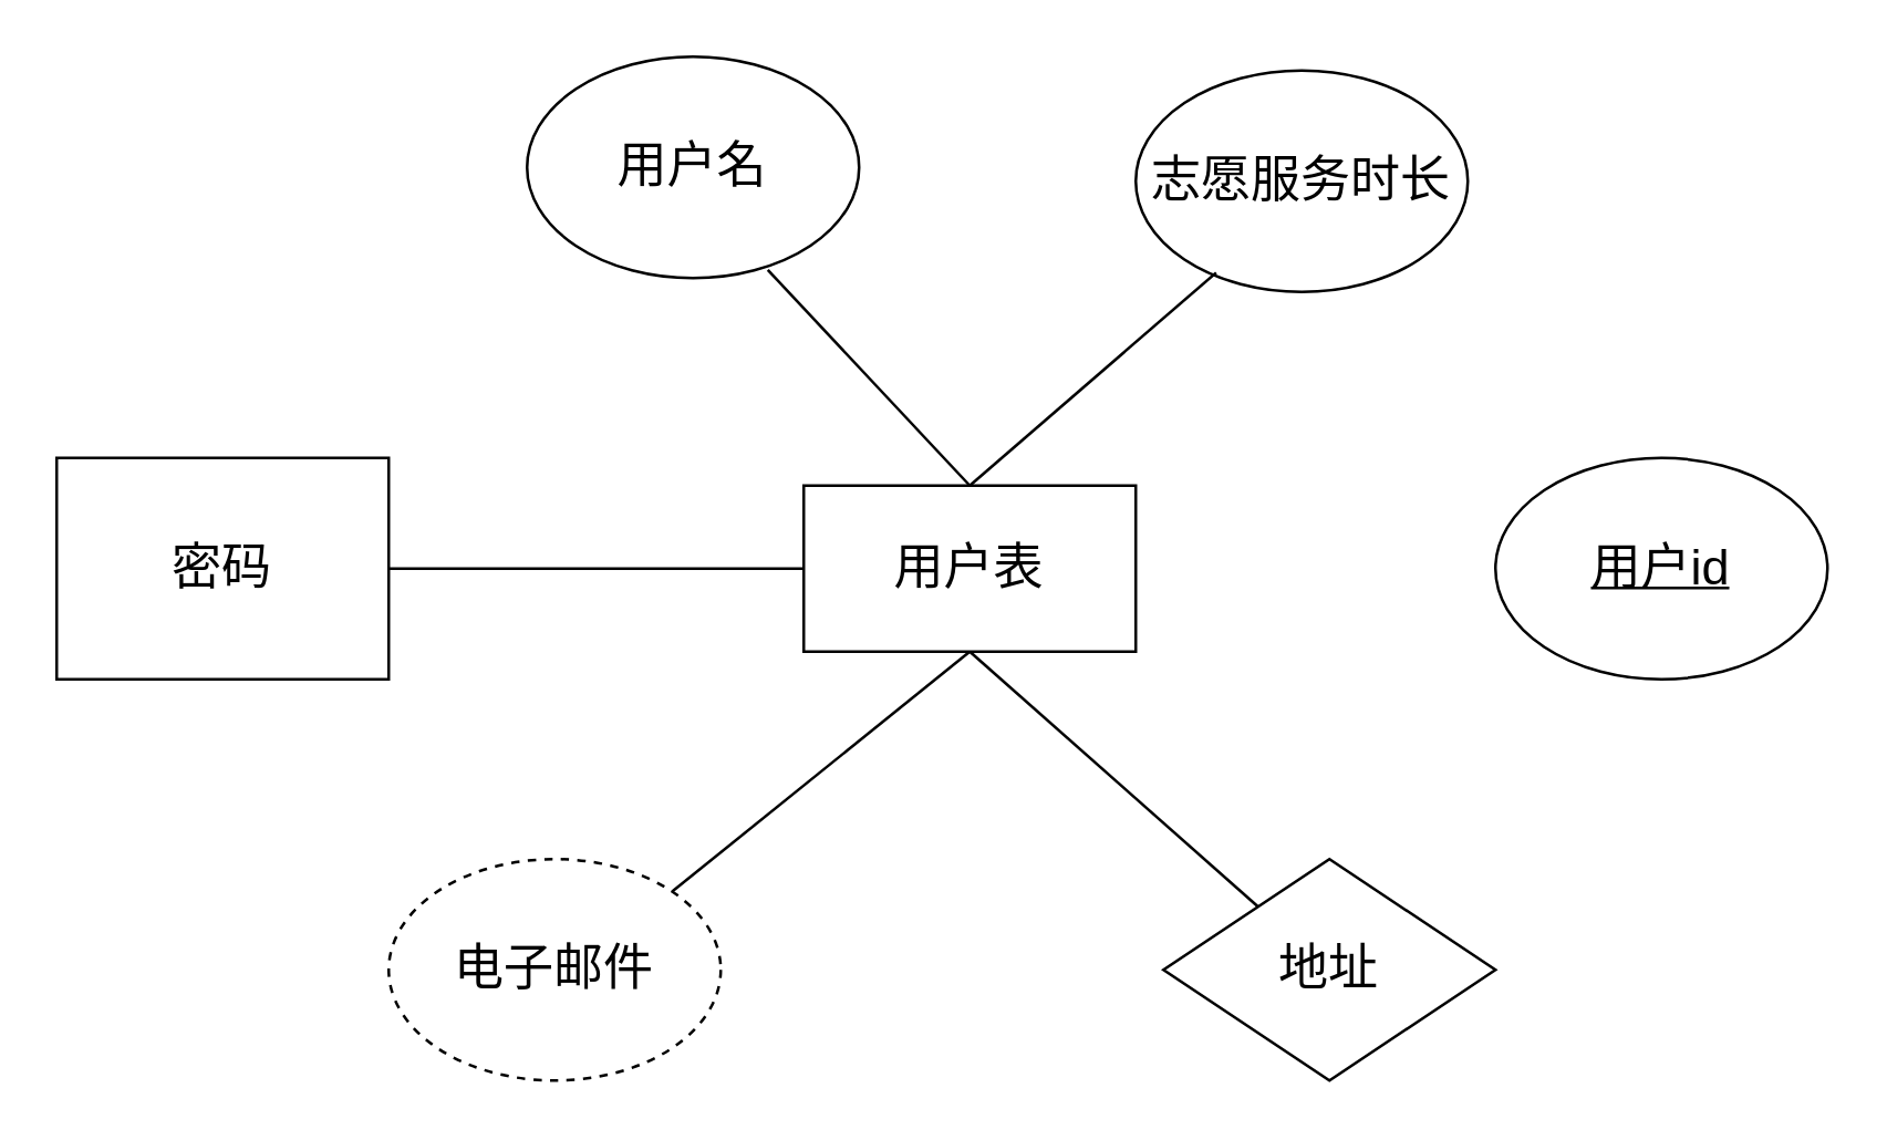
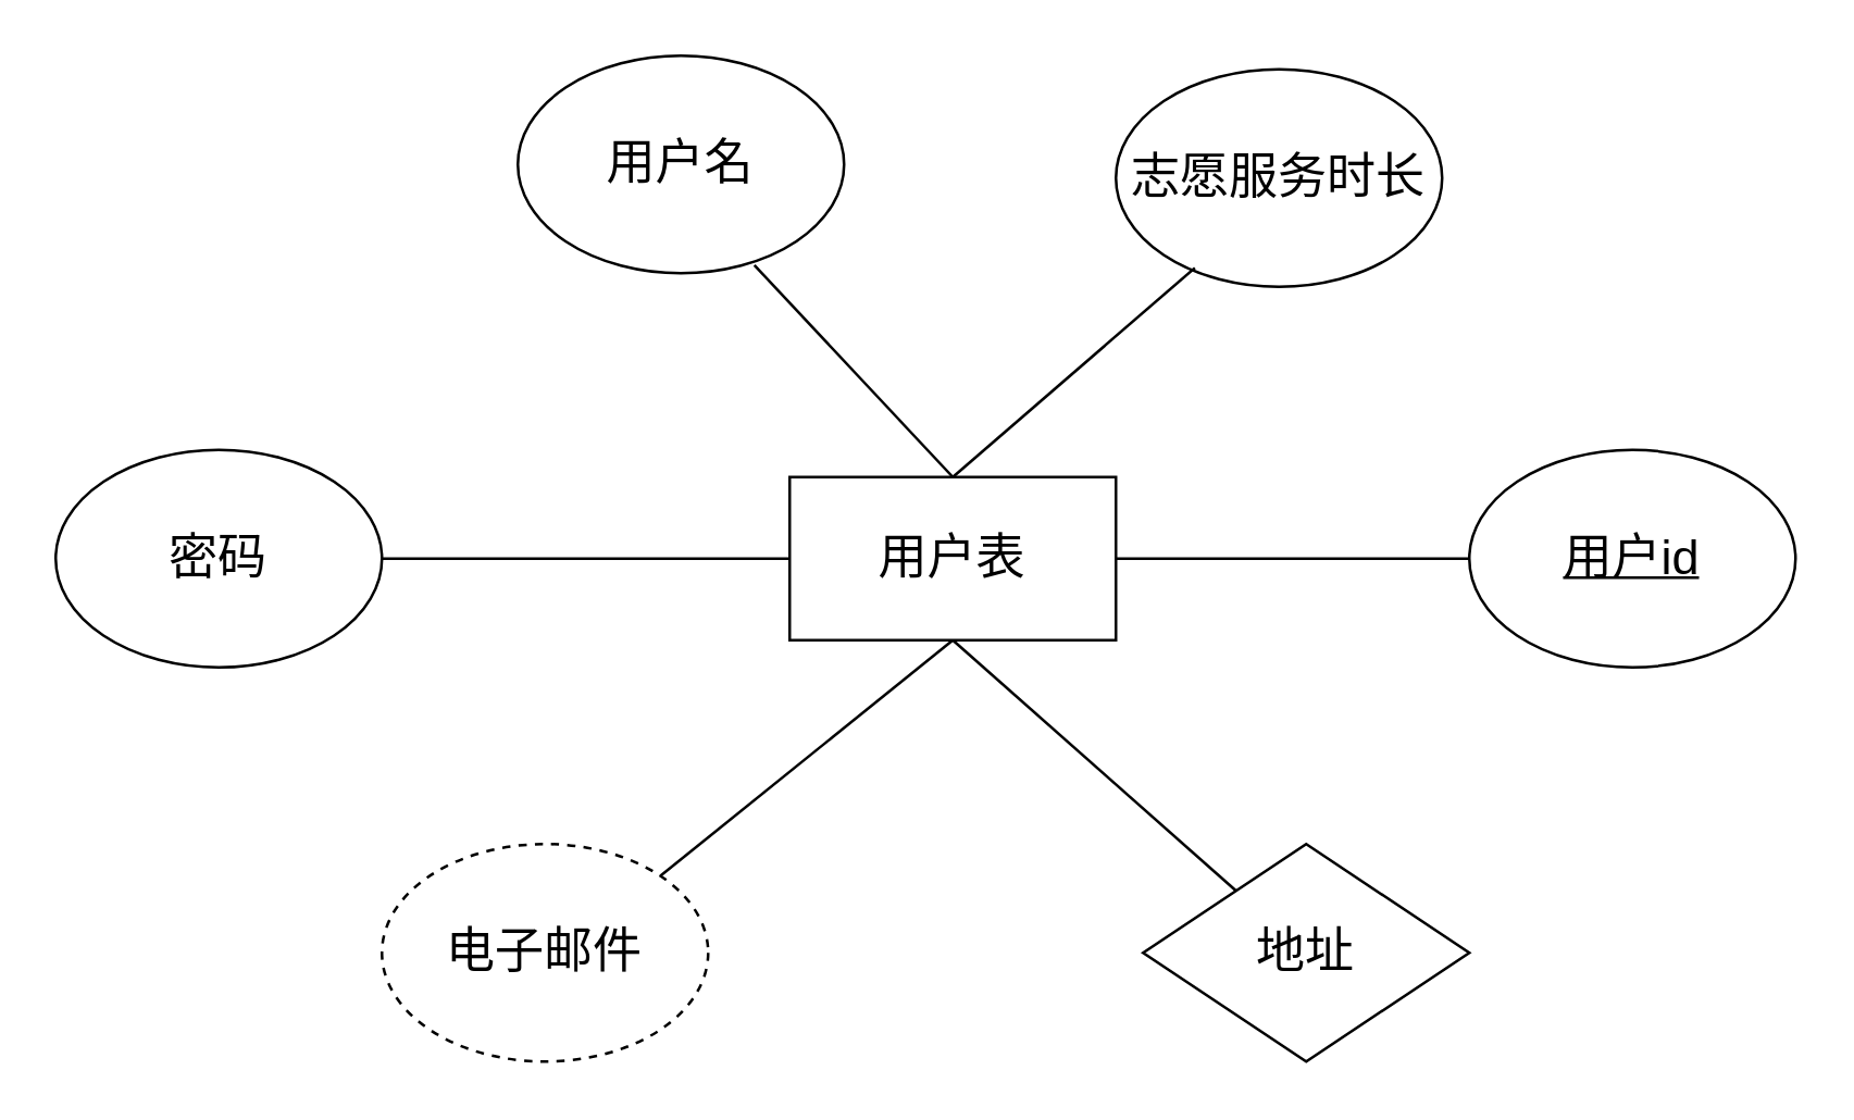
- <mxCell id="10" value="密码" style="whiteSpace=wrap;html=1;fontSize=18;rounded=0;" vertex="1" parent="1"><mxGeometry x="20" y="165" width="120" height="80" as="geometry" /></mxCell>
+ <mxCell id="10" value="密码" style="ellipse;whiteSpace=wrap;html=1;fontSize=18;" vertex="1" parent="1"><mxGeometry x="20" y="165" width="120" height="80" as="geometry" /></mxCell>
+ <mxCell id="2" style="edgeStyle=orthogonalEdgeStyle;rounded=0;orthogonalLoop=1;jettySize=auto;html=1;exitX=1;exitY=0.5;exitDx=0;exitDy=0;endArrow=none;endFill=0;" edge="1" parent="1" source="6" target="9"><mxGeometry relative="1" as="geometry" /></mxCell>
